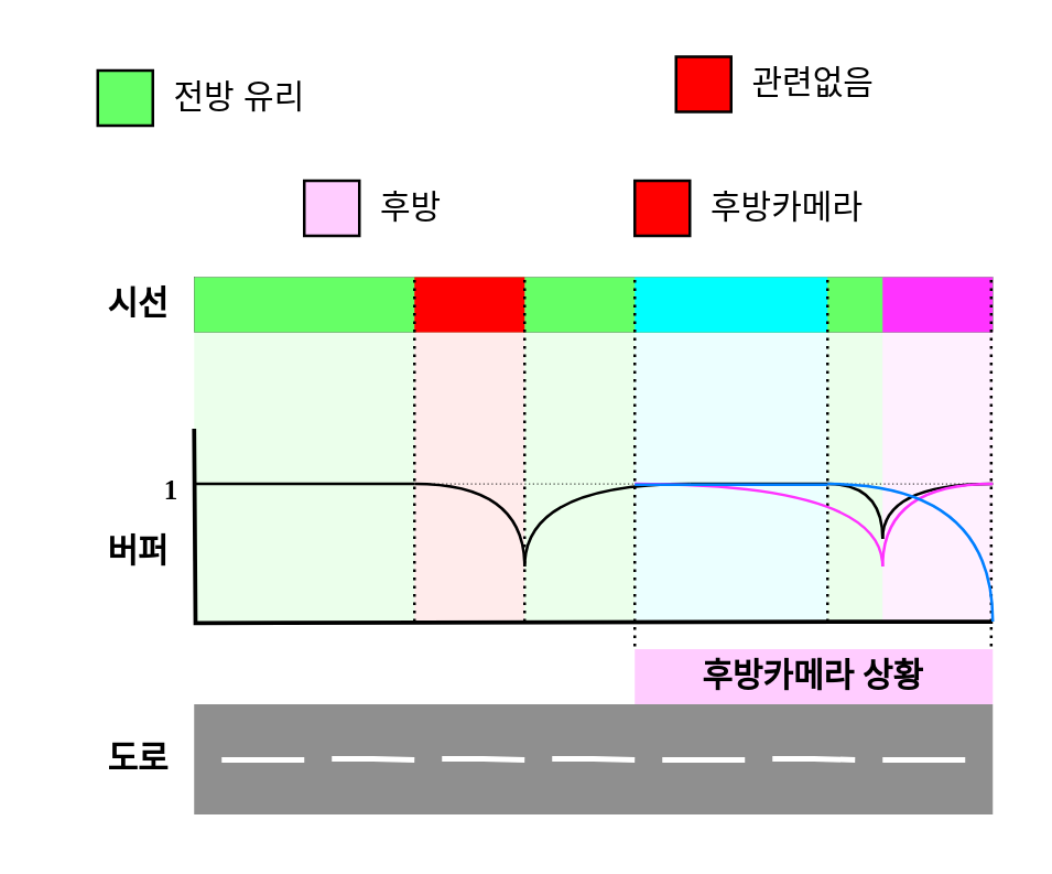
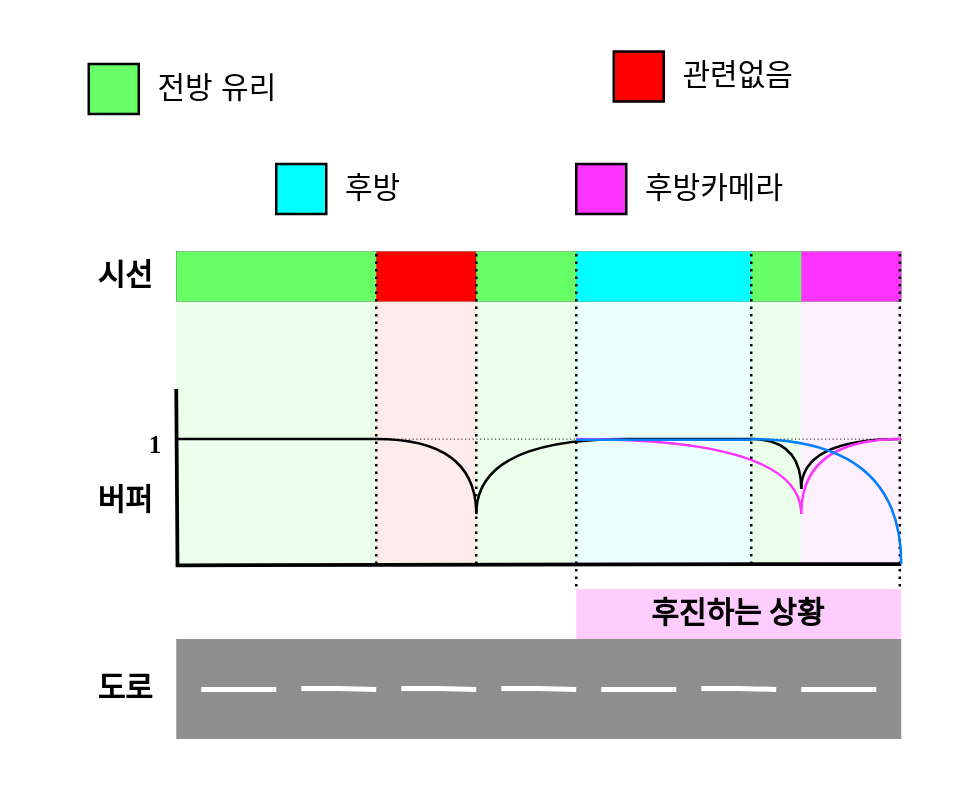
- <mxCell id="13" value="후방" style="rounded=0;html=1;fillColor=#ffccff;labelPosition=right;verticalLabelPosition=middle;align=left;verticalAlign=middle;spacing=8;" parent="1" vertex="1"><mxGeometry x="110" y="65" width="20" height="20" as="geometry" /></mxCell>
+ <mxCell id="13" value="후방" style="rounded=0;html=1;fillColor=#00FFFF;labelPosition=right;verticalLabelPosition=middle;align=left;verticalAlign=middle;spacing=8;" parent="1" vertex="1"><mxGeometry x="110" y="65" width="20" height="20" as="geometry" /></mxCell>
- <mxCell id="14" value="후방카메라" style="rounded=0;html=1;fillColor=#ff0000;labelPosition=right;verticalLabelPosition=middle;align=left;verticalAlign=middle;spacing=8;" parent="1" vertex="1"><mxGeometry x="230" y="65" width="20" height="20" as="geometry" /></mxCell>
+ <mxCell id="14" value="후방카메라" style="rounded=0;html=1;fillColor=#FF33FF;labelPosition=right;verticalLabelPosition=middle;align=left;verticalAlign=middle;spacing=8;" parent="1" vertex="1"><mxGeometry x="230" y="65" width="20" height="20" as="geometry" /></mxCell>
- <mxCell id="10" value="&lt;b&gt;&lt;font face=&quot;휴먼명조&quot;&gt;후방카메라 상황&lt;/font&gt;&lt;/b&gt;" style="rounded=0;whiteSpace=wrap;html=1;fillColor=#FFCCFF;strokeColor=none;" parent="1" vertex="1"><mxGeometry x="230" y="235" width="130" height="20" as="geometry" /></mxCell>
+ <mxCell id="10" value="&lt;b&gt;&lt;font face=&quot;휴먼명조&quot;&gt;후진하는 상황&lt;/font&gt;&lt;/b&gt;" style="rounded=0;whiteSpace=wrap;html=1;fillColor=#FFCCFF;strokeColor=none;" parent="1" vertex="1"><mxGeometry x="230" y="235" width="130" height="20" as="geometry" /></mxCell>
